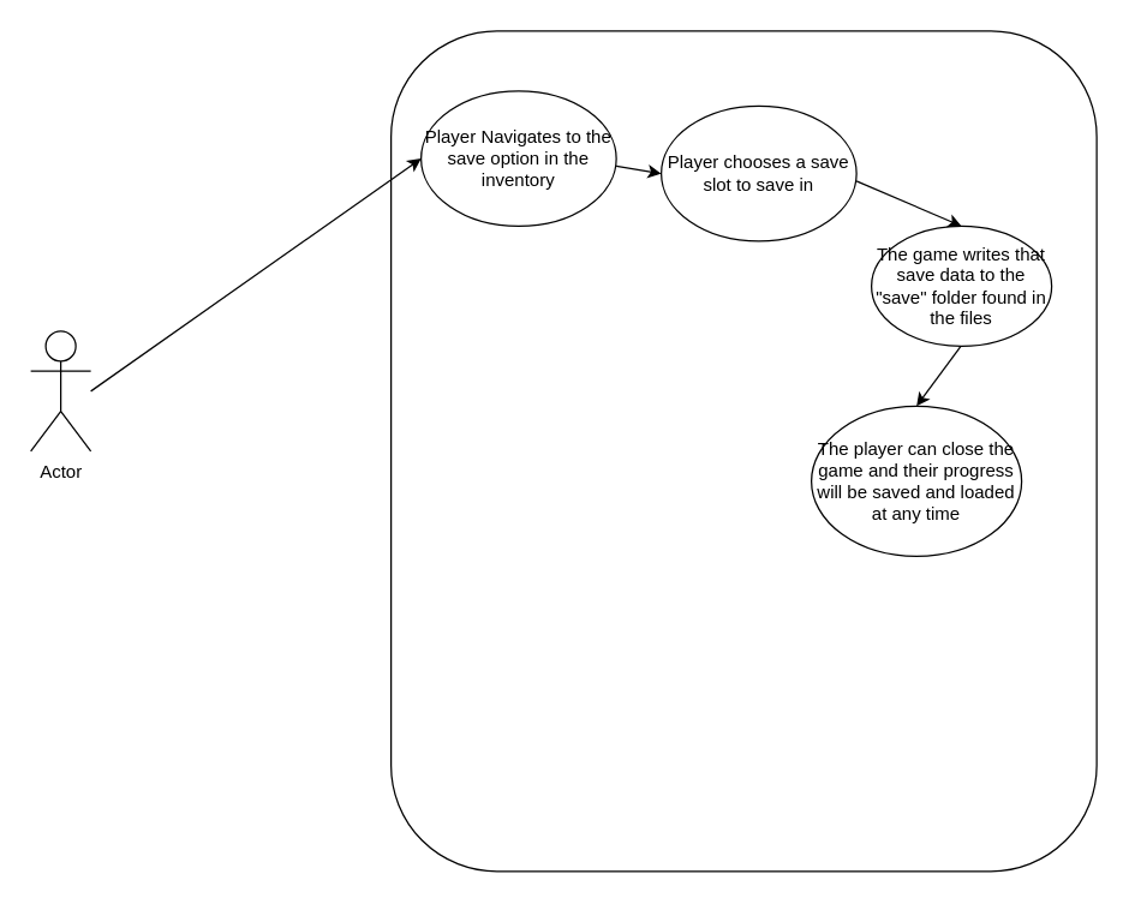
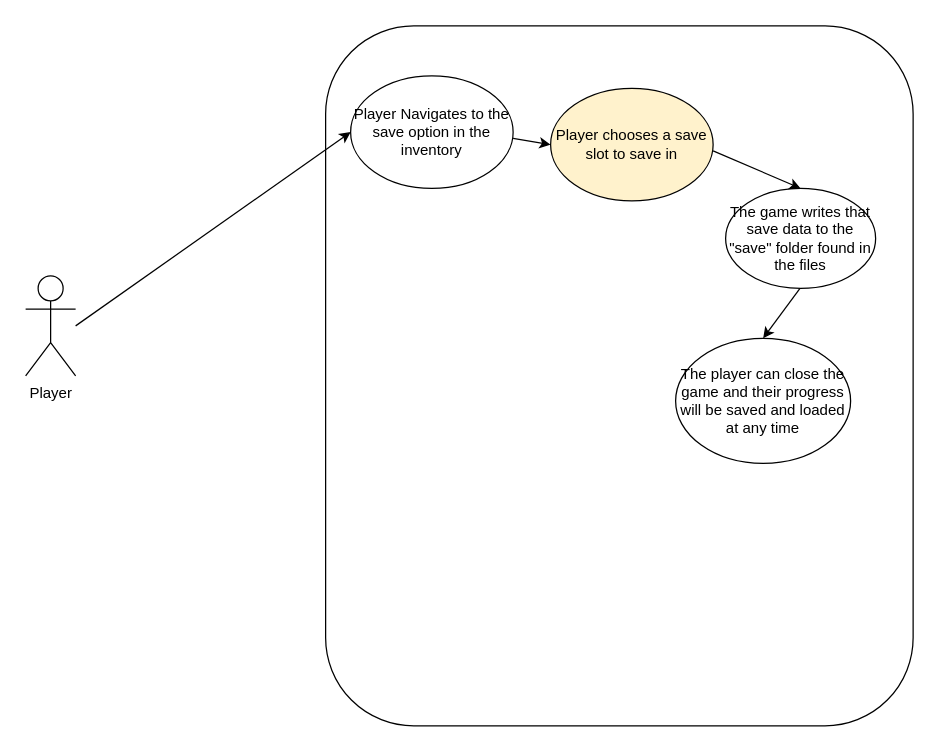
- <mxCell id="5" value="Player chooses a save slot to save in" style="ellipse;whiteSpace=wrap;html=1;" vertex="1" parent="1"><mxGeometry x="440" y="70" width="130" height="90" as="geometry" /></mxCell>
+ <mxCell id="5" value="Player chooses a save slot to save in" style="ellipse;whiteSpace=wrap;html=1;fillColor=#fff2cc;" vertex="1" parent="1"><mxGeometry x="440" y="70" width="130" height="90" as="geometry" /></mxCell>
- <mxCell id="2" value="Actor" style="shape=umlActor;verticalLabelPosition=bottom;verticalAlign=top;html=1;outlineConnect=0;" vertex="1" parent="1"><mxGeometry x="20" y="220" width="40" height="80" as="geometry" /></mxCell>
+ <mxCell id="2" value="Player" style="shape=umlActor;verticalLabelPosition=bottom;verticalAlign=top;html=1;outlineConnect=0;" vertex="1" parent="1"><mxGeometry x="20" y="220" width="40" height="80" as="geometry" /></mxCell>
